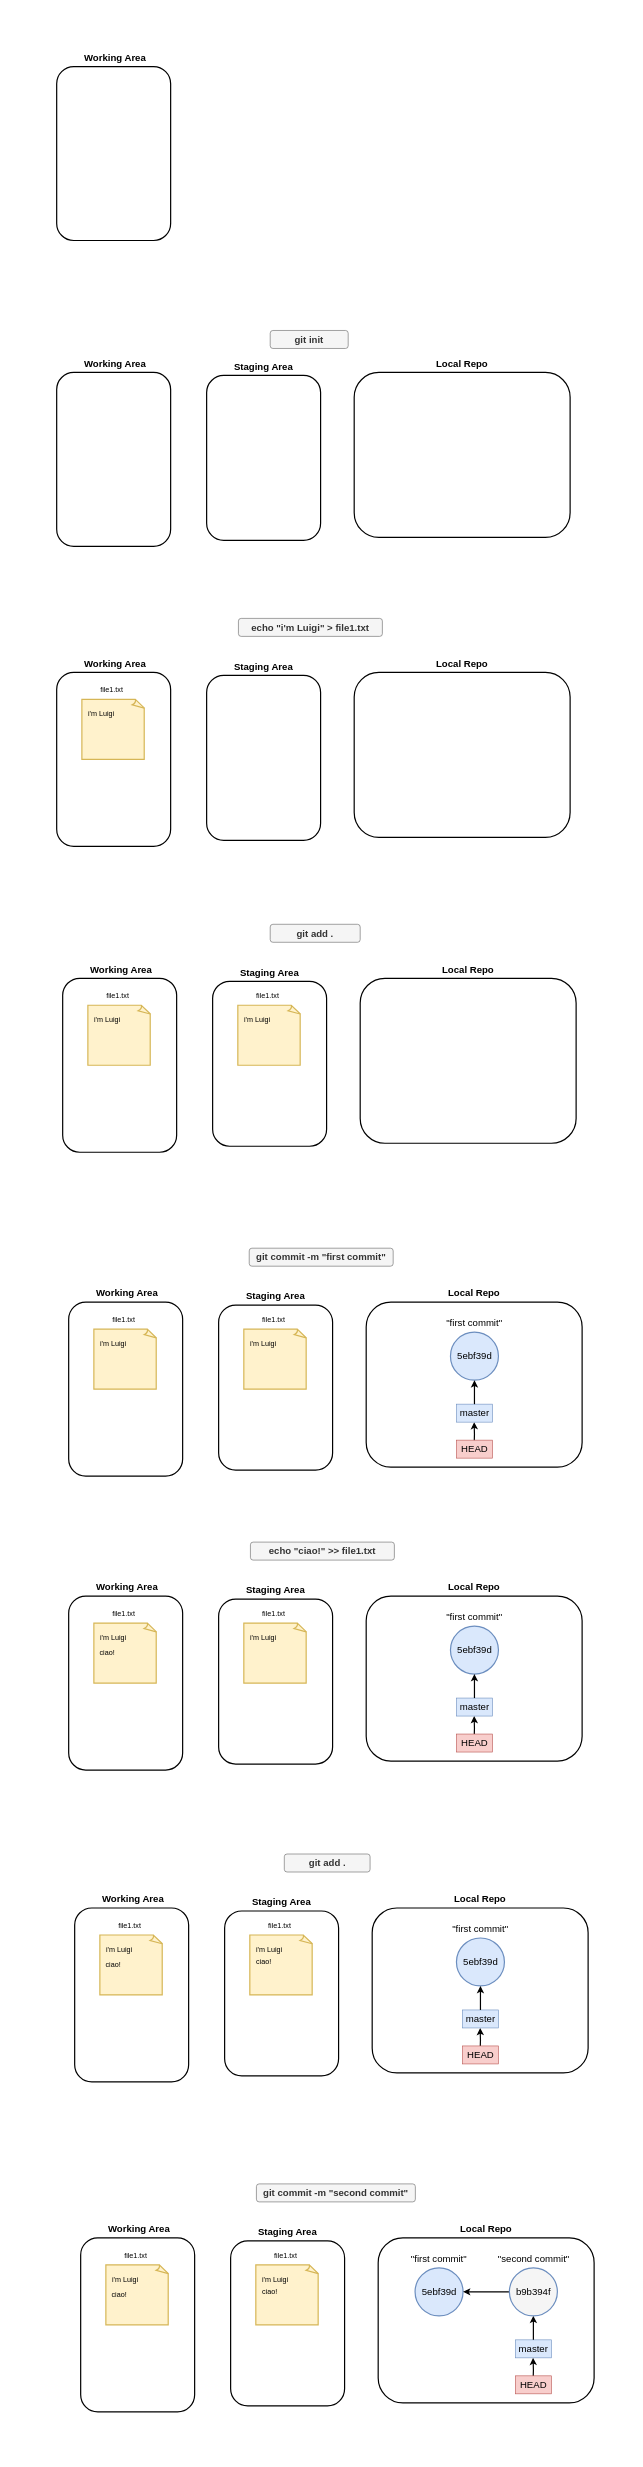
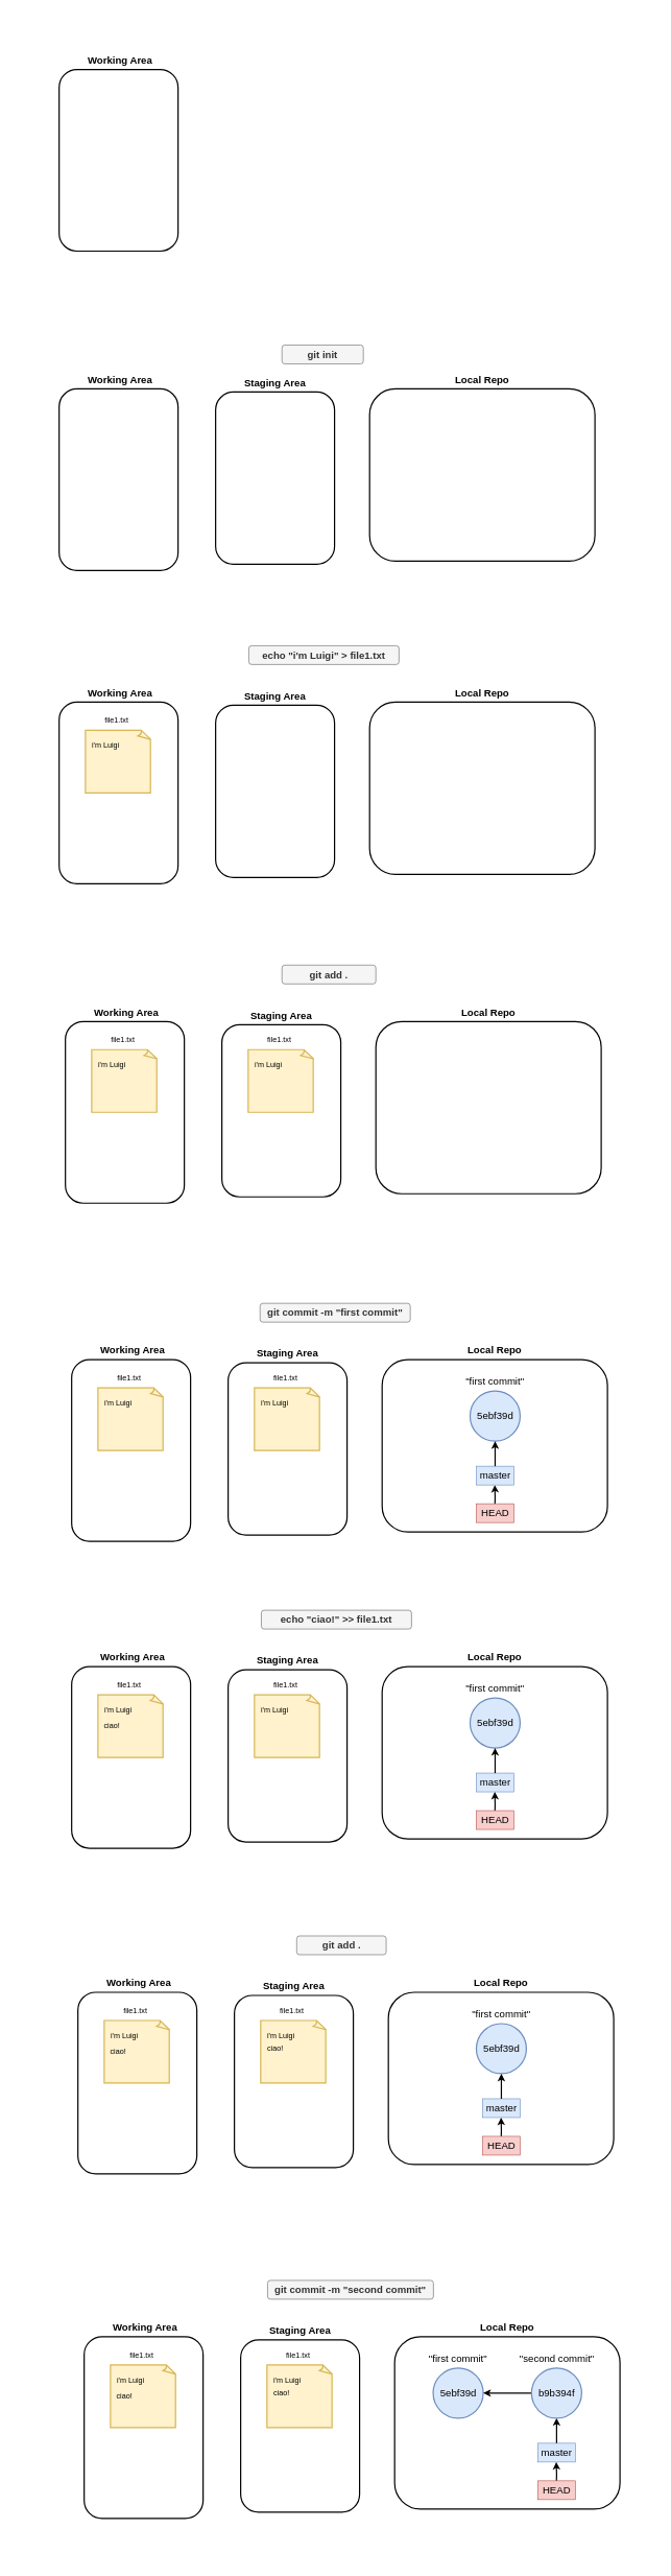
- <mxCell id="117" value="&lt;font style=&quot;font-size: 16px;&quot;&gt;b9b394f&lt;/font&gt;" style="ellipse;whiteSpace=wrap;html=1;aspect=fixed;strokeWidth=2;fillColor=#f5f5f5;strokeColor=#6c8ebf;" vertex="1" parent="1"><mxGeometry x="848.75" y="3780" width="80" height="80" as="geometry" /></mxCell>
+ <mxCell id="117" value="&lt;font style=&quot;font-size: 16px;&quot;&gt;b9b394f&lt;/font&gt;" style="ellipse;whiteSpace=wrap;html=1;aspect=fixed;strokeWidth=2;fillColor=#dae8fc;strokeColor=#6c8ebf;" vertex="1" parent="1"><mxGeometry x="848.75" y="3780" width="80" height="80" as="geometry" /></mxCell>
